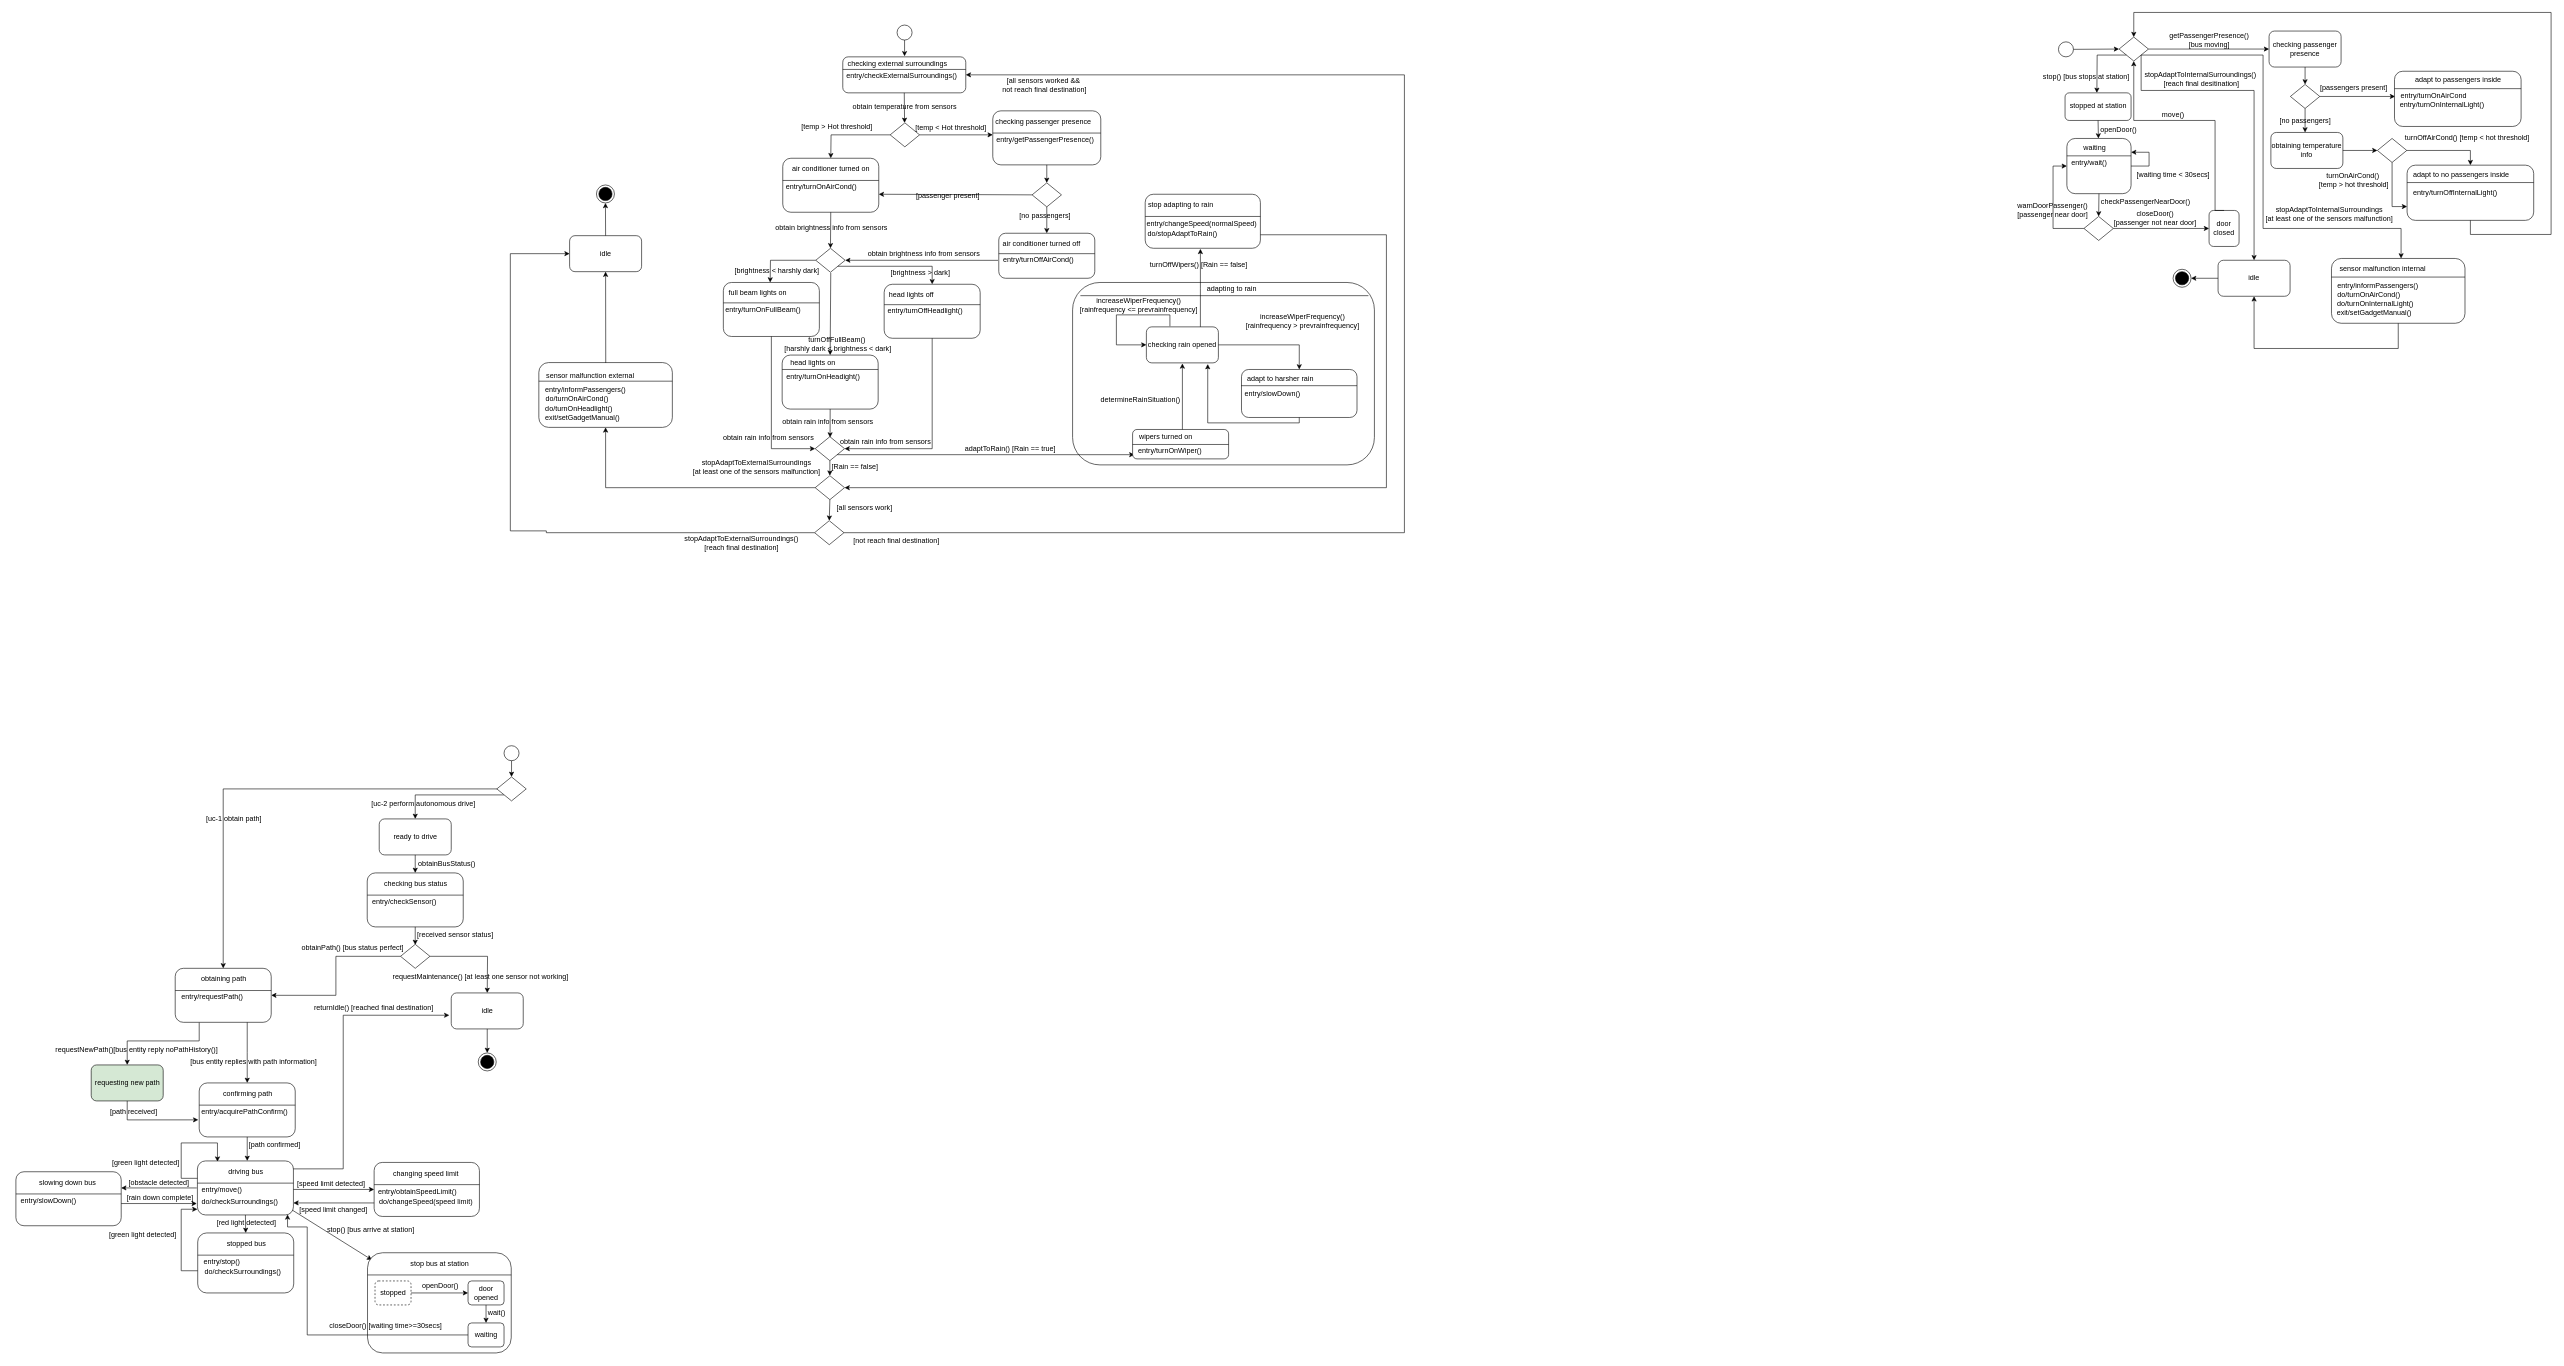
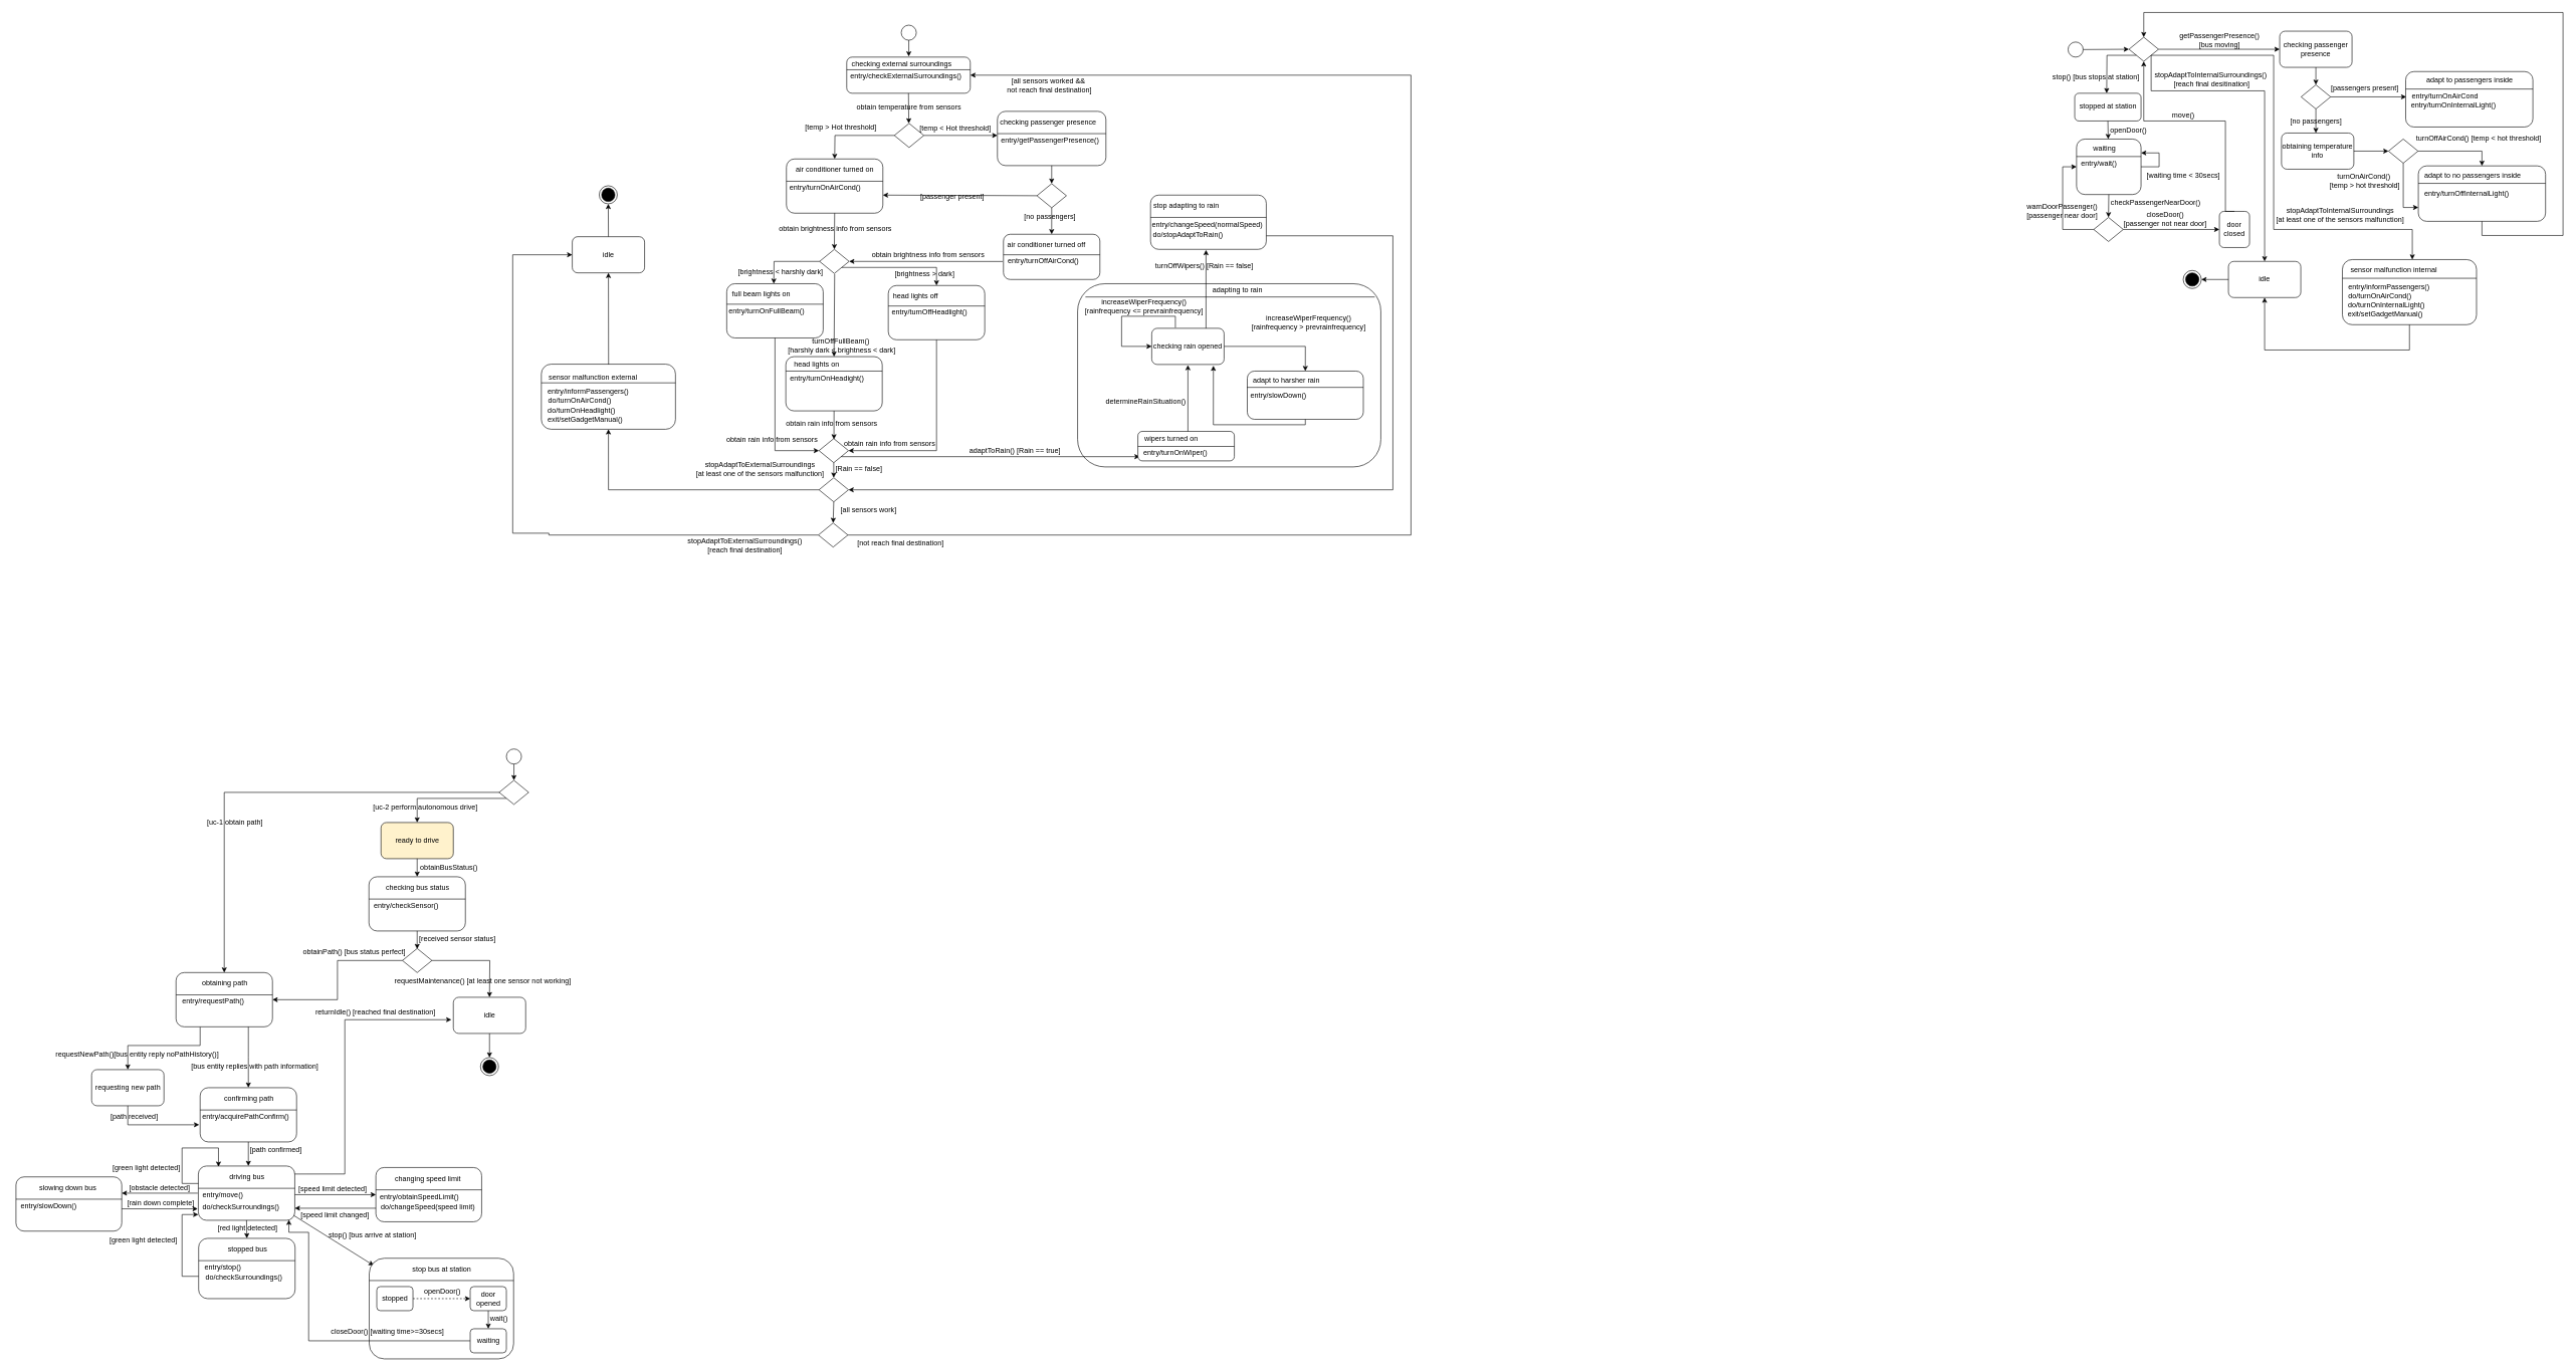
- <mxCell id="120" value="ready to drive" style="rounded=1;whiteSpace=wrap;html=1;" vertex="1" parent="1"><mxGeometry x="631.5" y="1364" width="120" height="60" as="geometry" /></mxCell>
+ <mxCell id="120" value="ready to drive" style="rounded=1;whiteSpace=wrap;html=1;fillColor=#fff2cc;" vertex="1" parent="1"><mxGeometry x="631.5" y="1364" width="120" height="60" as="geometry" /></mxCell>
- <mxCell id="139" value="requesting new path" style="rounded=1;whiteSpace=wrap;html=1;fillColor=#d5e8d4;" vertex="1" parent="1"><mxGeometry x="151.5" y="1774" width="120" height="60" as="geometry" /></mxCell>
+ <mxCell id="139" value="requesting new path" style="rounded=1;whiteSpace=wrap;html=1;" vertex="1" parent="1"><mxGeometry x="151.5" y="1774" width="120" height="60" as="geometry" /></mxCell>
- <mxCell id="190" value="stopped" style="rounded=1;whiteSpace=wrap;html=1;dashed=1;" vertex="1" parent="1"><mxGeometry x="624.5" y="2134" width="60" height="40" as="geometry" /></mxCell>
+ <mxCell id="190" value="stopped" style="rounded=1;whiteSpace=wrap;html=1;" vertex="1" parent="1"><mxGeometry x="624.5" y="2134" width="60" height="40" as="geometry" /></mxCell>
- <mxCell id="192" value="" style="endArrow=classic;html=1;rounded=0;exitX=1;exitY=0.5;exitDx=0;exitDy=0;entryX=0;entryY=0.5;entryDx=0;entryDy=0;" edge="1" parent="1" source="190" target="191"><mxGeometry width="50" height="50" relative="1" as="geometry"><mxPoint x="531.5" y="2274" as="sourcePoint" /><mxPoint x="581.5" y="2224" as="targetPoint" /></mxGeometry></mxCell>
+ <mxCell id="192" value="" style="endArrow=classic;html=1;rounded=0;exitX=1;exitY=0.5;exitDx=0;exitDy=0;entryX=0;entryY=0.5;entryDx=0;entryDy=0;dashed=1;" edge="1" parent="1" source="190" target="191"><mxGeometry width="50" height="50" relative="1" as="geometry"><mxPoint x="531.5" y="2274" as="sourcePoint" /><mxPoint x="581.5" y="2224" as="targetPoint" /></mxGeometry></mxCell>
